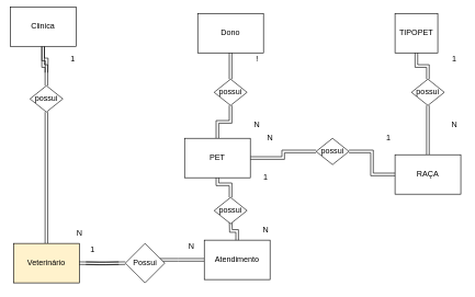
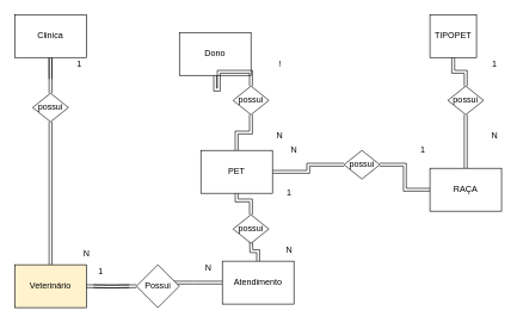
- <mxCell id="9" value="Clinica" style="rounded=0;whiteSpace=wrap;html=1;" vertex="1" parent="1"><mxGeometry x="15" y="10" width="100" height="60" as="geometry" /></mxCell>
+ <mxCell id="9" value="Clinica" style="rounded=0;whiteSpace=wrap;html=1;" vertex="1" parent="1"><mxGeometry x="20" y="20" width="100" height="60" as="geometry" /></mxCell>
- <mxCell id="2" value="Dono" style="rounded=0;whiteSpace=wrap;html=1;" vertex="1" parent="1"><mxGeometry x="300" y="20" width="100" height="60" as="geometry" /></mxCell>
+ <mxCell id="2" value="Dono" style="rounded=0;whiteSpace=wrap;html=1;" vertex="1" parent="1"><mxGeometry x="250" y="45" width="100" height="60" as="geometry" /></mxCell>
